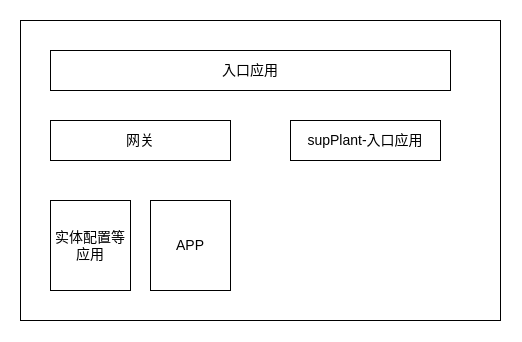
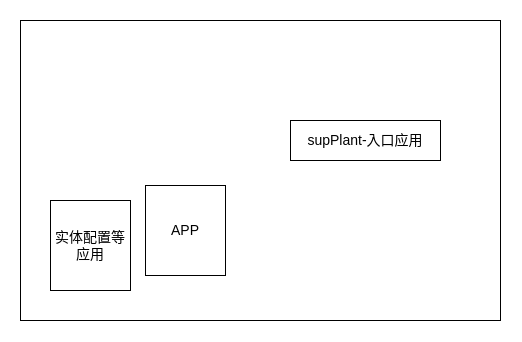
- <mxCell id="3" value="&lt;font style=&quot;font-size: 14px&quot;&gt;入口应用&lt;/font&gt;" style="rounded=0;whiteSpace=wrap;html=1;fillColor=none;" vertex="1" parent="1"><mxGeometry x="50" y="50" width="400" height="40" as="geometry" /></mxCell>
- <mxCell id="4" value="&lt;font style=&quot;font-size: 14px&quot;&gt;网关&lt;/font&gt;" style="rounded=0;whiteSpace=wrap;html=1;fillColor=none;" vertex="1" parent="1"><mxGeometry x="50" y="120" width="180" height="40" as="geometry" /></mxCell>
- <mxCell id="7" value="&lt;font style=&quot;font-size: 14px&quot;&gt;APP&lt;/font&gt;" style="rounded=0;whiteSpace=wrap;html=1;fillColor=none;" vertex="1" parent="1"><mxGeometry x="150" y="200" width="80" height="90" as="geometry" /></mxCell>
+ <mxCell id="7" value="&lt;font style=&quot;font-size: 14px&quot;&gt;APP&lt;/font&gt;" style="rounded=0;whiteSpace=wrap;html=1;fillColor=none;" vertex="1" parent="1"><mxGeometry x="145" y="185" width="80" height="90" as="geometry" /></mxCell>
